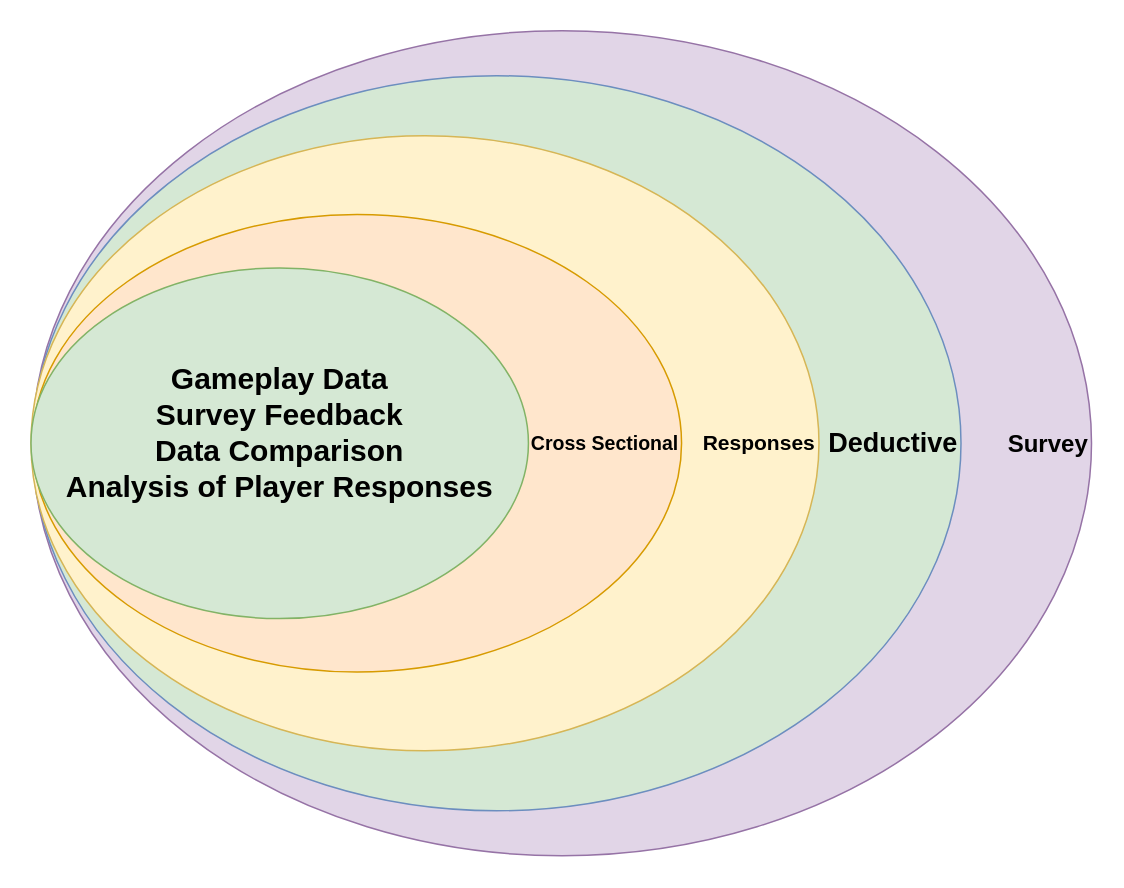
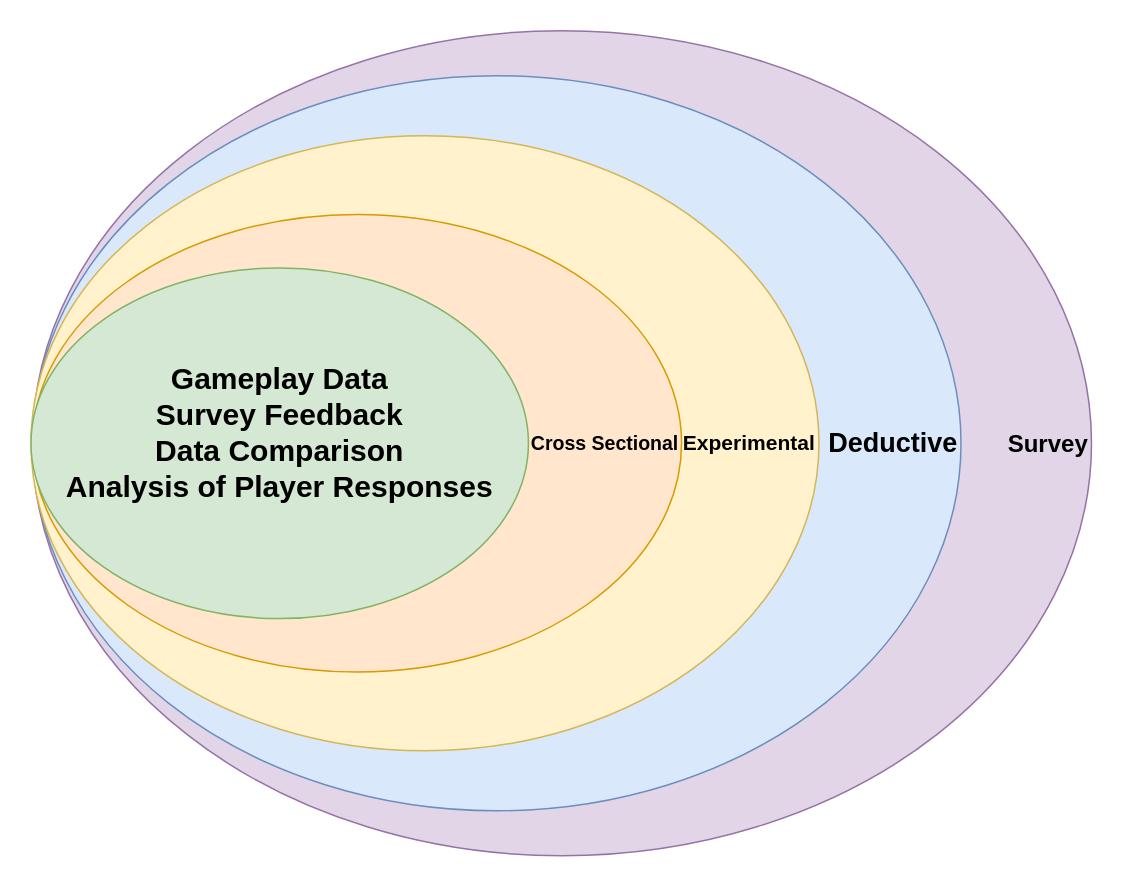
- <mxCell id="4" value="&lt;b&gt;&lt;font style=&quot;font-size: 14px;&quot;&gt;Responses&lt;/font&gt;&lt;/b&gt;" style="ellipse;whiteSpace=wrap;html=1;fillColor=#fff2cc;strokeColor=#d6b656;align=right;" parent="1" vertex="1"><mxGeometry x="20" y="90" width="525.32" height="410" as="geometry" /></mxCell>
+ <mxCell id="4" value="&lt;b&gt;&lt;font style=&quot;font-size: 14px;&quot;&gt;Experimental&lt;/font&gt;&lt;/b&gt;" style="ellipse;whiteSpace=wrap;html=1;fillColor=#fff2cc;strokeColor=#d6b656;align=right;" parent="1" vertex="1"><mxGeometry x="20" y="90" width="525.32" height="410" as="geometry" /></mxCell>
- <mxCell id="3" value="&lt;b&gt;&lt;font style=&quot;font-size: 18px;&quot;&gt;Deductive&lt;/font&gt;&lt;/b&gt;" style="ellipse;whiteSpace=wrap;html=1;fillColor=#d5e8d4;strokeColor=#6c8ebf;align=right;" parent="1" vertex="1"><mxGeometry x="21" y="50" width="619" height="490" as="geometry" /></mxCell>
+ <mxCell id="3" value="&lt;b&gt;&lt;font style=&quot;font-size: 18px;&quot;&gt;Deductive&lt;/font&gt;&lt;/b&gt;" style="ellipse;whiteSpace=wrap;html=1;fillColor=#dae8fc;strokeColor=#6c8ebf;align=right;" parent="1" vertex="1"><mxGeometry x="21" y="50" width="619" height="490" as="geometry" /></mxCell>
